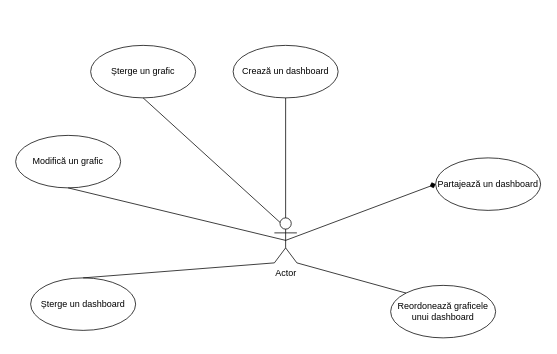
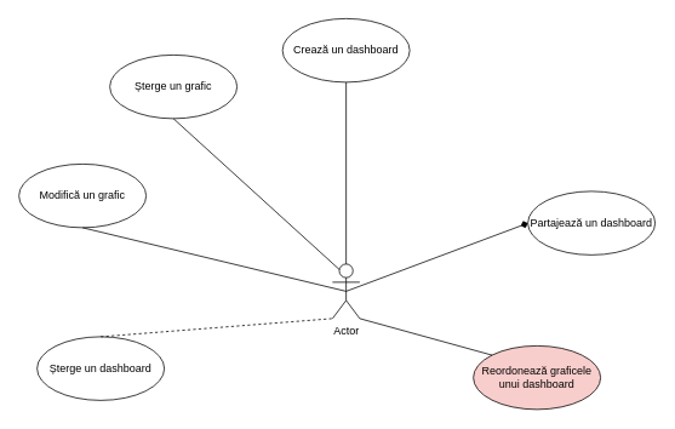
- <mxCell id="3" value="Crează un dashboard" style="ellipse;whiteSpace=wrap;html=1;" vertex="1" parent="1"><mxGeometry x="310" y="60" width="140" height="70" as="geometry" /></mxCell>
+ <mxCell id="3" value="Crează un dashboard" style="ellipse;whiteSpace=wrap;html=1;" vertex="1" parent="1"><mxGeometry x="310" y="20" width="140" height="70" as="geometry" /></mxCell>
- <mxCell id="13" value="" style="edgeStyle=none;html=1;endArrow=none;verticalAlign=bottom;rounded=0;exitX=0.5;exitY=0;exitDx=0;exitDy=0;entryX=0;entryY=1;entryDx=0;entryDy=0;entryPerimeter=0;" edge="1" parent="1" source="12" target="2"><mxGeometry width="160" relative="1" as="geometry"><mxPoint x="100" y="380" as="sourcePoint" /><mxPoint x="260" y="380" as="targetPoint" /></mxGeometry></mxCell>
+ <mxCell id="13" value="" style="edgeStyle=none;html=1;endArrow=none;verticalAlign=bottom;rounded=0;exitX=0.5;exitY=0;exitDx=0;exitDy=0;entryX=0;entryY=1;entryDx=0;entryDy=0;entryPerimeter=0;dashed=1;" edge="1" parent="1" source="12" target="2"><mxGeometry width="160" relative="1" as="geometry"><mxPoint x="100" y="380" as="sourcePoint" /><mxPoint x="260" y="380" as="targetPoint" /></mxGeometry></mxCell>
- <mxCell id="10" value="Reordonează graficele unui dashboard" style="ellipse;whiteSpace=wrap;html=1;" vertex="1" parent="1"><mxGeometry x="520" y="380" width="140" height="70" as="geometry" /></mxCell>
+ <mxCell id="10" value="Reordonează graficele unui dashboard" style="ellipse;whiteSpace=wrap;html=1;fillColor=#f8cecc;" vertex="1" parent="1"><mxGeometry x="520" y="380" width="140" height="70" as="geometry" /></mxCell>
